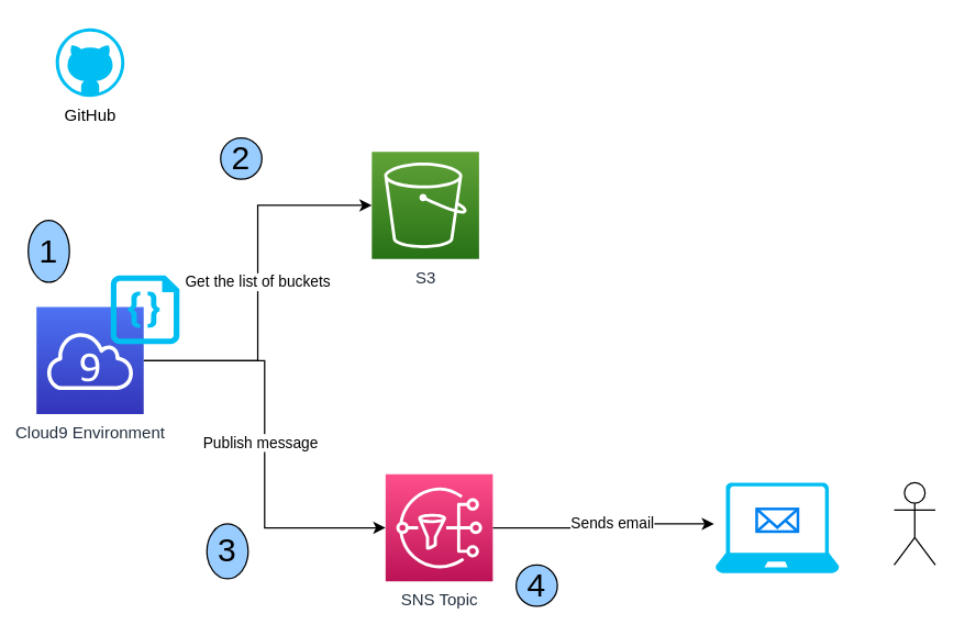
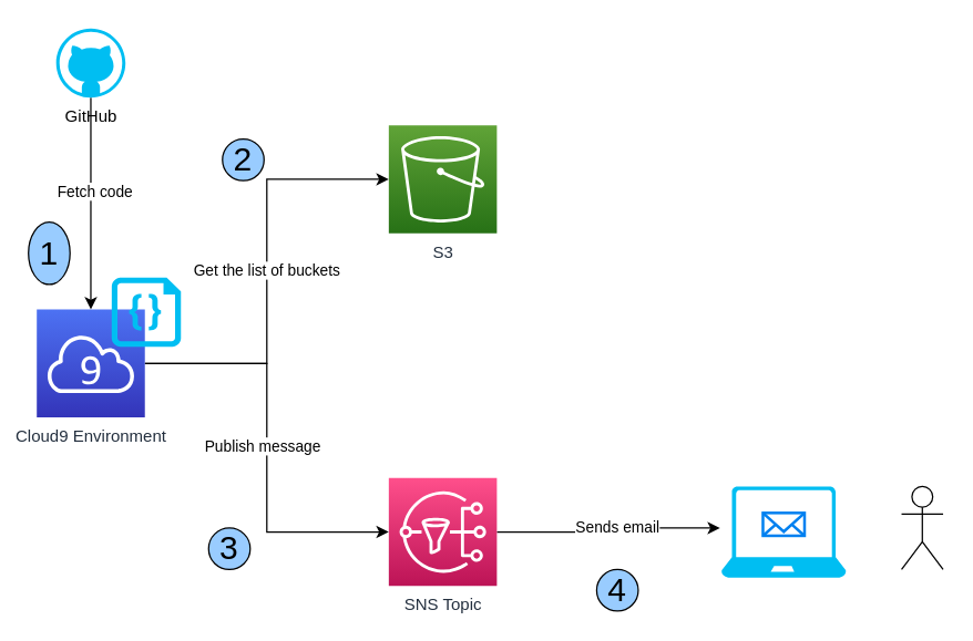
+ <mxCell id="6" style="edgeStyle=orthogonalEdgeStyle;rounded=0;orthogonalLoop=1;jettySize=auto;html=1;" edge="1" parent="1" source="8" target="5"><mxGeometry relative="1" as="geometry" /></mxCell>
+ <mxCell id="7" value="Fetch code" style="edgeLabel;html=1;align=center;verticalAlign=middle;resizable=0;points=[];" vertex="1" connectable="0" parent="6"><mxGeometry x="-0.124" y="2" relative="1" as="geometry"><mxPoint as="offset" /></mxGeometry></mxCell>
- <mxCell id="10" value="S3" style="sketch=0;points=[[0,0,0],[0.25,0,0],[0.5,0,0],[0.75,0,0],[1,0,0],[0,1,0],[0.25,1,0],[0.5,1,0],[0.75,1,0],[1,1,0],[0,0.25,0],[0,0.5,0],[0,0.75,0],[1,0.25,0],[1,0.5,0],[1,0.75,0]];outlineConnect=0;fontColor=#232F3E;gradientColor=#60A337;gradientDirection=north;fillColor=#277116;strokeColor=#ffffff;dashed=0;verticalLabelPosition=bottom;verticalAlign=top;align=center;html=1;fontSize=12;fontStyle=0;aspect=fixed;shape=mxgraph.aws4.resourceIcon;resIcon=mxgraph.aws4.s3;" vertex="1" parent="1"><mxGeometry x="270" y="110" width="78" height="78" as="geometry" /></mxCell>
+ <mxCell id="10" value="S3" style="sketch=0;points=[[0,0,0],[0.25,0,0],[0.5,0,0],[0.75,0,0],[1,0,0],[0,1,0],[0.25,1,0],[0.5,1,0],[0.75,1,0],[1,1,0],[0,0.25,0],[0,0.5,0],[0,0.75,0],[1,0.25,0],[1,0.5,0],[1,0.75,0]];outlineConnect=0;fontColor=#232F3E;gradientColor=#60A337;gradientDirection=north;fillColor=#277116;strokeColor=#ffffff;dashed=0;verticalLabelPosition=bottom;verticalAlign=top;align=center;html=1;fontSize=12;fontStyle=0;aspect=fixed;shape=mxgraph.aws4.resourceIcon;resIcon=mxgraph.aws4.s3;" vertex="1" parent="1"><mxGeometry x="280" y="90" width="78" height="78" as="geometry" /></mxCell>
- <mxCell id="19" value="&lt;font style=&quot;font-size: 24px;&quot;&gt;3&lt;/font&gt;" style="ellipse;whiteSpace=wrap;html=1;aspect=fixed;fillColor=#99CCFF;" vertex="1" parent="1"><mxGeometry x="150" y="380.88" width="30" height="40" as="geometry" /></mxCell>
+ <mxCell id="19" value="&lt;font style=&quot;font-size: 24px;&quot;&gt;3&lt;/font&gt;" style="ellipse;whiteSpace=wrap;html=1;aspect=fixed;fillColor=#99CCFF;" vertex="1" parent="1"><mxGeometry x="150" y="380.88" width="30" height="30" as="geometry" /></mxCell>
- <mxCell id="20" value="&lt;font style=&quot;font-size: 24px;&quot;&gt;4&lt;/font&gt;" style="ellipse;whiteSpace=wrap;html=1;aspect=fixed;fillColor=#99CCFF;" vertex="1" parent="1"><mxGeometry x="375" y="410.88" width="30" height="30" as="geometry" /></mxCell>
+ <mxCell id="20" value="&lt;font style=&quot;font-size: 24px;&quot;&gt;4&lt;/font&gt;" style="ellipse;whiteSpace=wrap;html=1;aspect=fixed;fillColor=#99CCFF;" vertex="1" parent="1"><mxGeometry x="430" y="410.88" width="30" height="30" as="geometry" /></mxCell>
